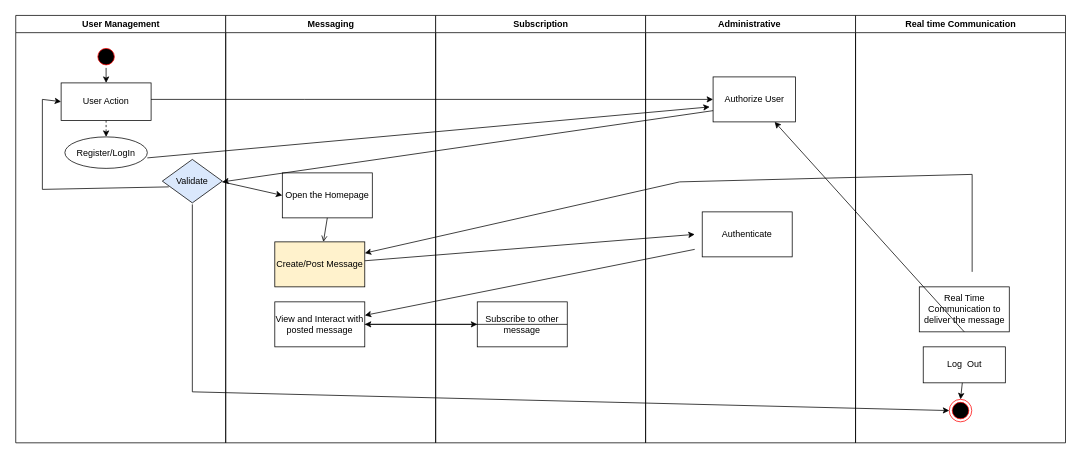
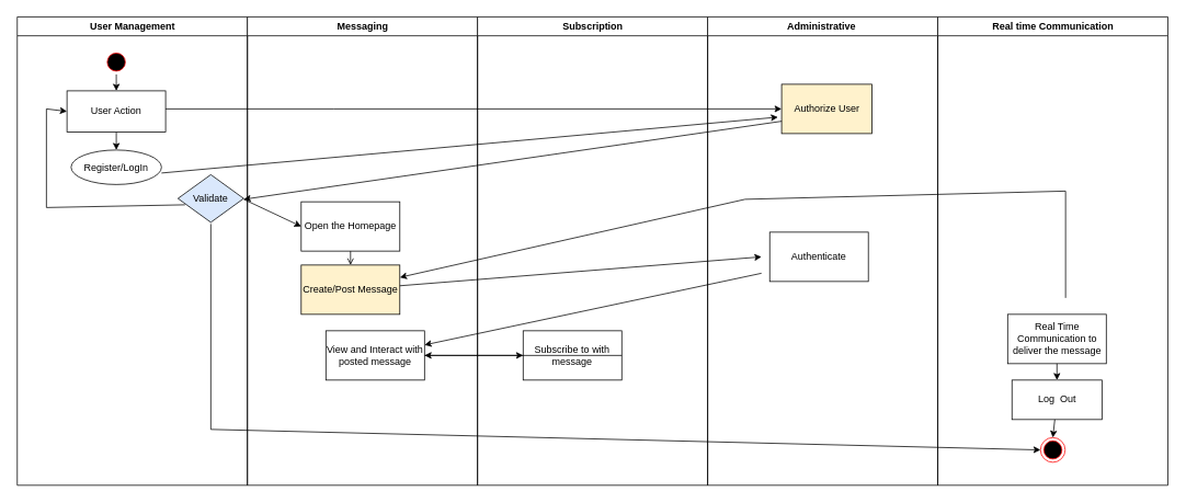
- <mxCell id="20" value="Authorize User" style="rounded=0;whiteSpace=wrap;html=1;" vertex="1" parent="19"><mxGeometry x="90" y="82" width="110" height="60" as="geometry" /></mxCell>
+ <mxCell id="20" value="Authorize User" style="rounded=0;whiteSpace=wrap;html=1;fillColor=#fff2cc;" vertex="1" parent="19"><mxGeometry x="90" y="82" width="110" height="60" as="geometry" /></mxCell>
- <mxCell id="6" style="edgeStyle=orthogonalEdgeStyle;rounded=0;orthogonalLoop=1;jettySize=auto;html=1;exitX=0.5;exitY=1;exitDx=0;exitDy=0;entryX=0.5;entryY=0;entryDx=0;entryDy=0;dashed=1;" edge="1" parent="2" source="7" target="5"><mxGeometry relative="1" as="geometry" /></mxCell>
+ <mxCell id="6" style="edgeStyle=orthogonalEdgeStyle;rounded=0;orthogonalLoop=1;jettySize=auto;html=1;exitX=0.5;exitY=1;exitDx=0;exitDy=0;entryX=0.5;entryY=0;entryDx=0;entryDy=0;" edge="1" parent="2" source="7" target="5"><mxGeometry relative="1" as="geometry" /></mxCell>
- <mxCell id="15" value="Open the Homepage" style="rounded=0;whiteSpace=wrap;html=1;" vertex="1" parent="12"><mxGeometry x="75.5" y="210" width="120" height="60" as="geometry" /></mxCell>
+ <mxCell id="15" value="Open the Homepage" style="rounded=0;whiteSpace=wrap;html=1;" vertex="1" parent="12"><mxGeometry x="65.5" y="225" width="120" height="60" as="geometry" /></mxCell>
- <mxCell id="26" value="" style="endArrow=classic;html=1;rounded=0;exitX=0.5;exitY=1;exitDx=0;exitDy=0;" edge="1" parent="22" source="24" target="20"><mxGeometry width="50" height="50" relative="1" as="geometry"><mxPoint x="-294.5" y="482" as="sourcePoint" /><mxPoint x="-244.5" y="432" as="targetPoint" /></mxGeometry></mxCell>
+ <mxCell id="26" value="" style="endArrow=classic;html=1;rounded=0;exitX=0.5;exitY=1;exitDx=0;exitDy=0;" edge="1" parent="22" source="24" target="25"><mxGeometry width="50" height="50" relative="1" as="geometry"><mxPoint x="-294.5" y="482" as="sourcePoint" /><mxPoint x="-244.5" y="432" as="targetPoint" /></mxGeometry></mxCell>
- <mxCell id="14" value="View and Interact with posted message" style="rounded=0;whiteSpace=wrap;html=1;" vertex="1" parent="12"><mxGeometry x="65.5" y="382" width="120" height="60" as="geometry" /></mxCell>
+ <mxCell id="14" value="View and Interact with posted message" style="rounded=0;whiteSpace=wrap;html=1;" vertex="1" parent="12"><mxGeometry x="95.5" y="382" width="120" height="60" as="geometry" /></mxCell>
- <mxCell id="18" value="Subscribe to other message" style="rounded=0;whiteSpace=wrap;html=1;" vertex="1" parent="17"><mxGeometry x="55.5" y="382" width="120" height="60" as="geometry" /></mxCell>
+ <mxCell id="18" value="Subscribe to with message" style="rounded=0;whiteSpace=wrap;html=1;" vertex="1" parent="17"><mxGeometry x="55.5" y="382" width="120" height="60" as="geometry" /></mxCell>
